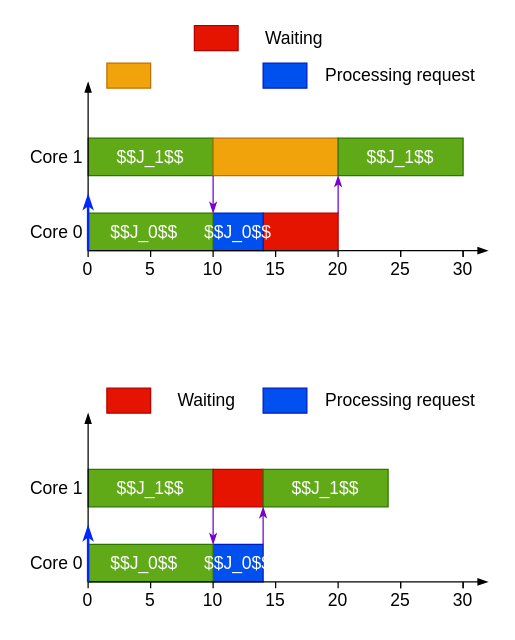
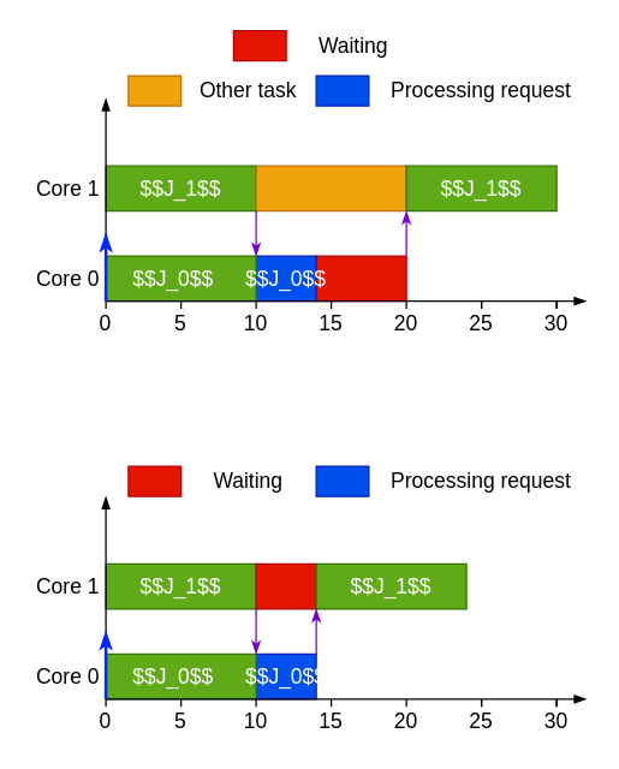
+ <mxCell id="36" value="Other task" style="text;html=1;strokeColor=none;fillColor=none;align=center;verticalAlign=middle;whiteSpace=wrap;rounded=0;fontSize=14;fontColor=#000000;" parent="1" vertex="1"><mxGeometry x="130" y="50" width="70" height="20" as="geometry" /></mxCell>
